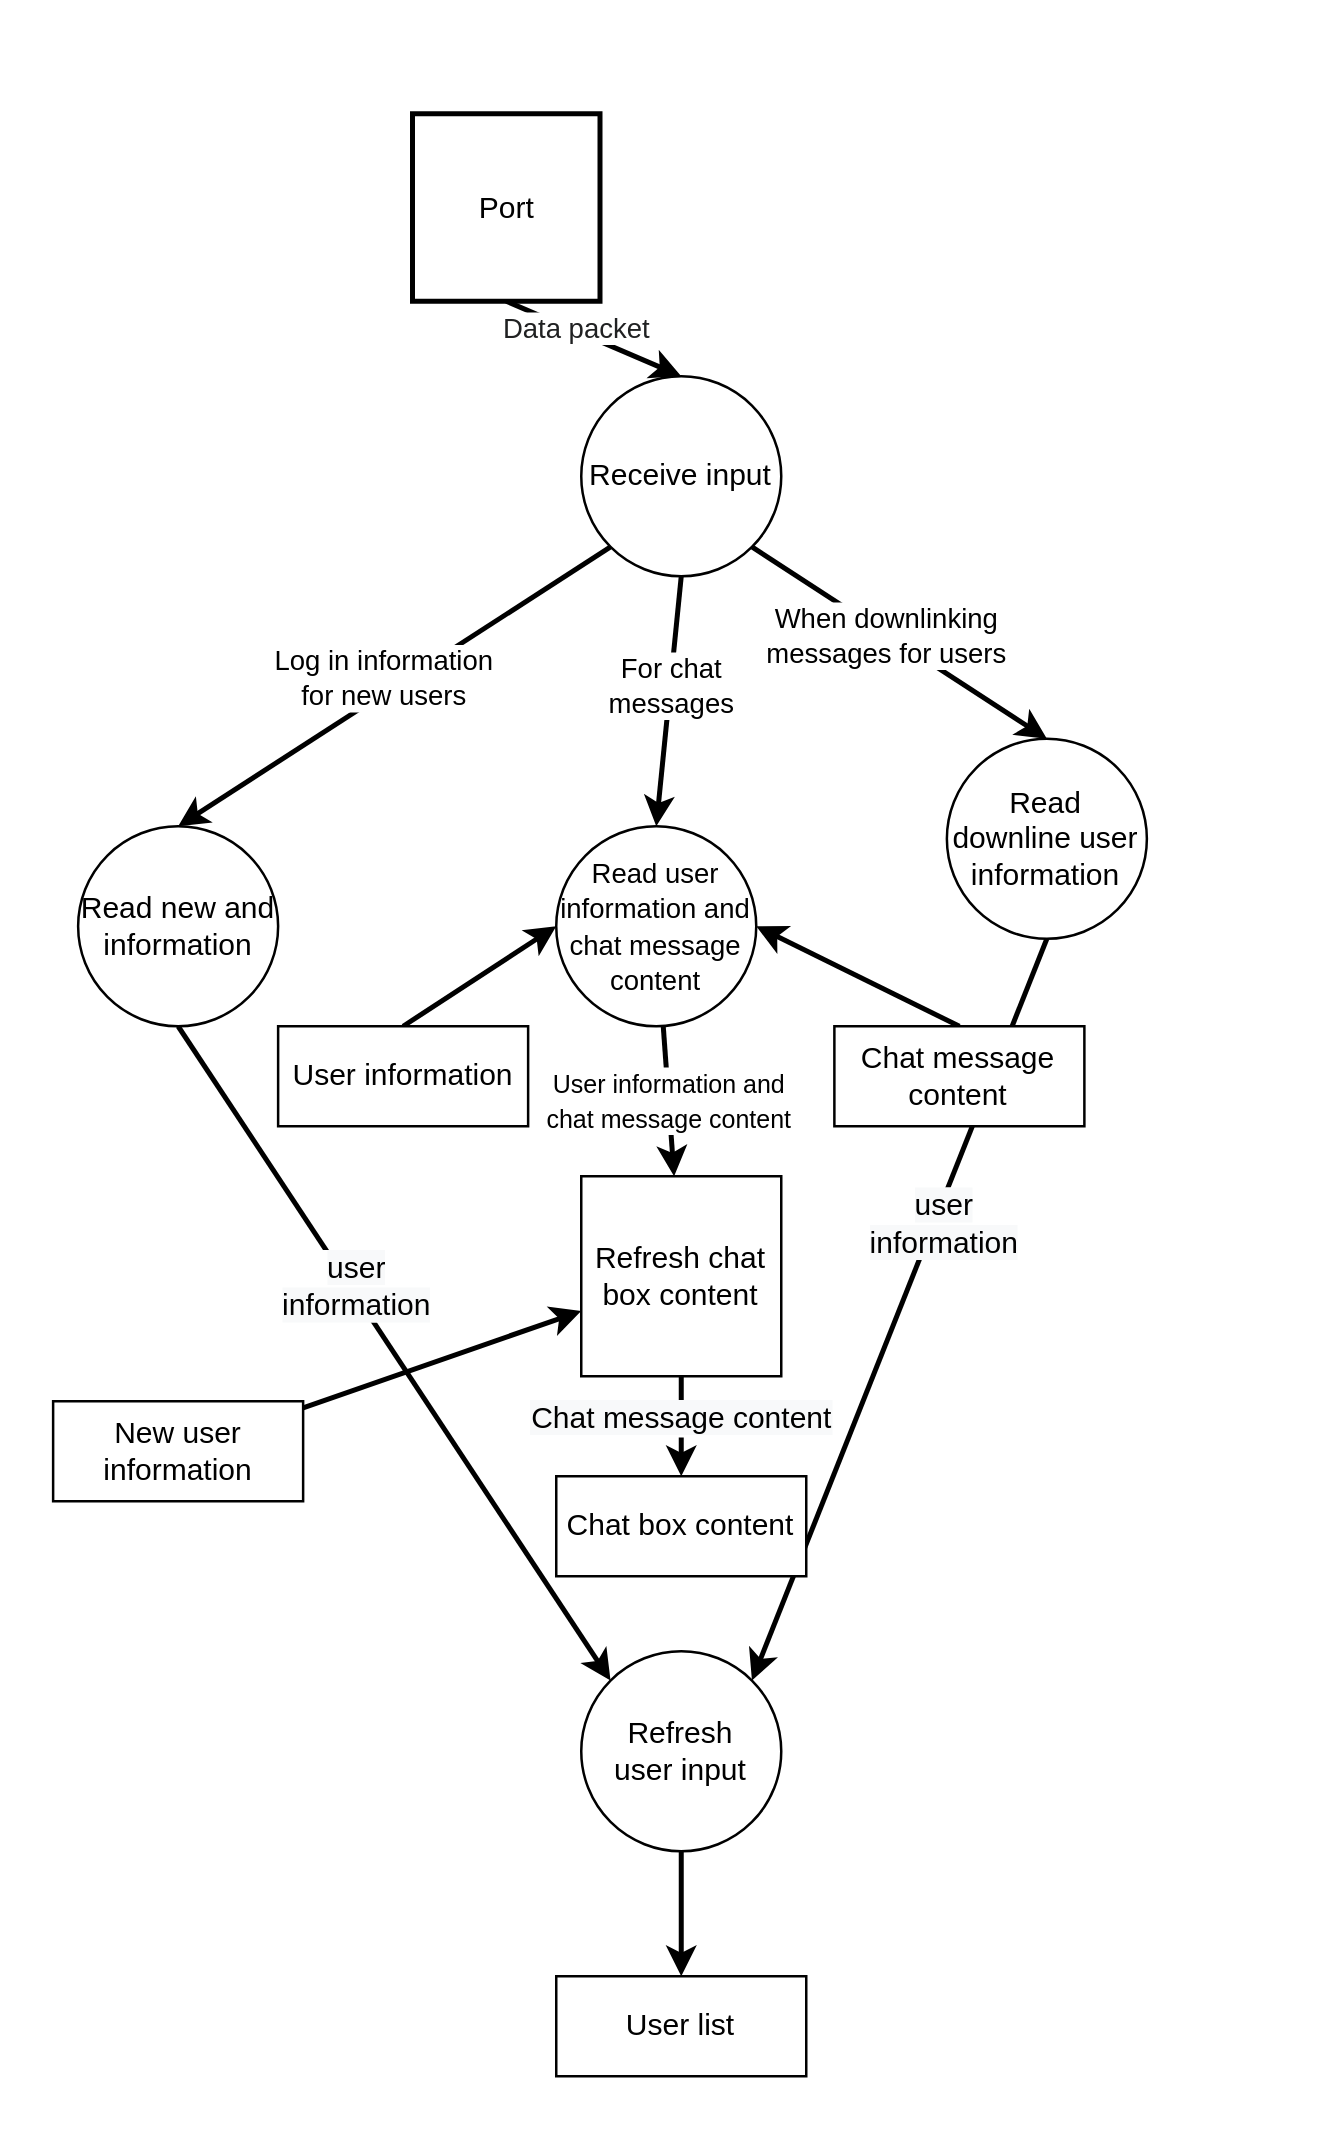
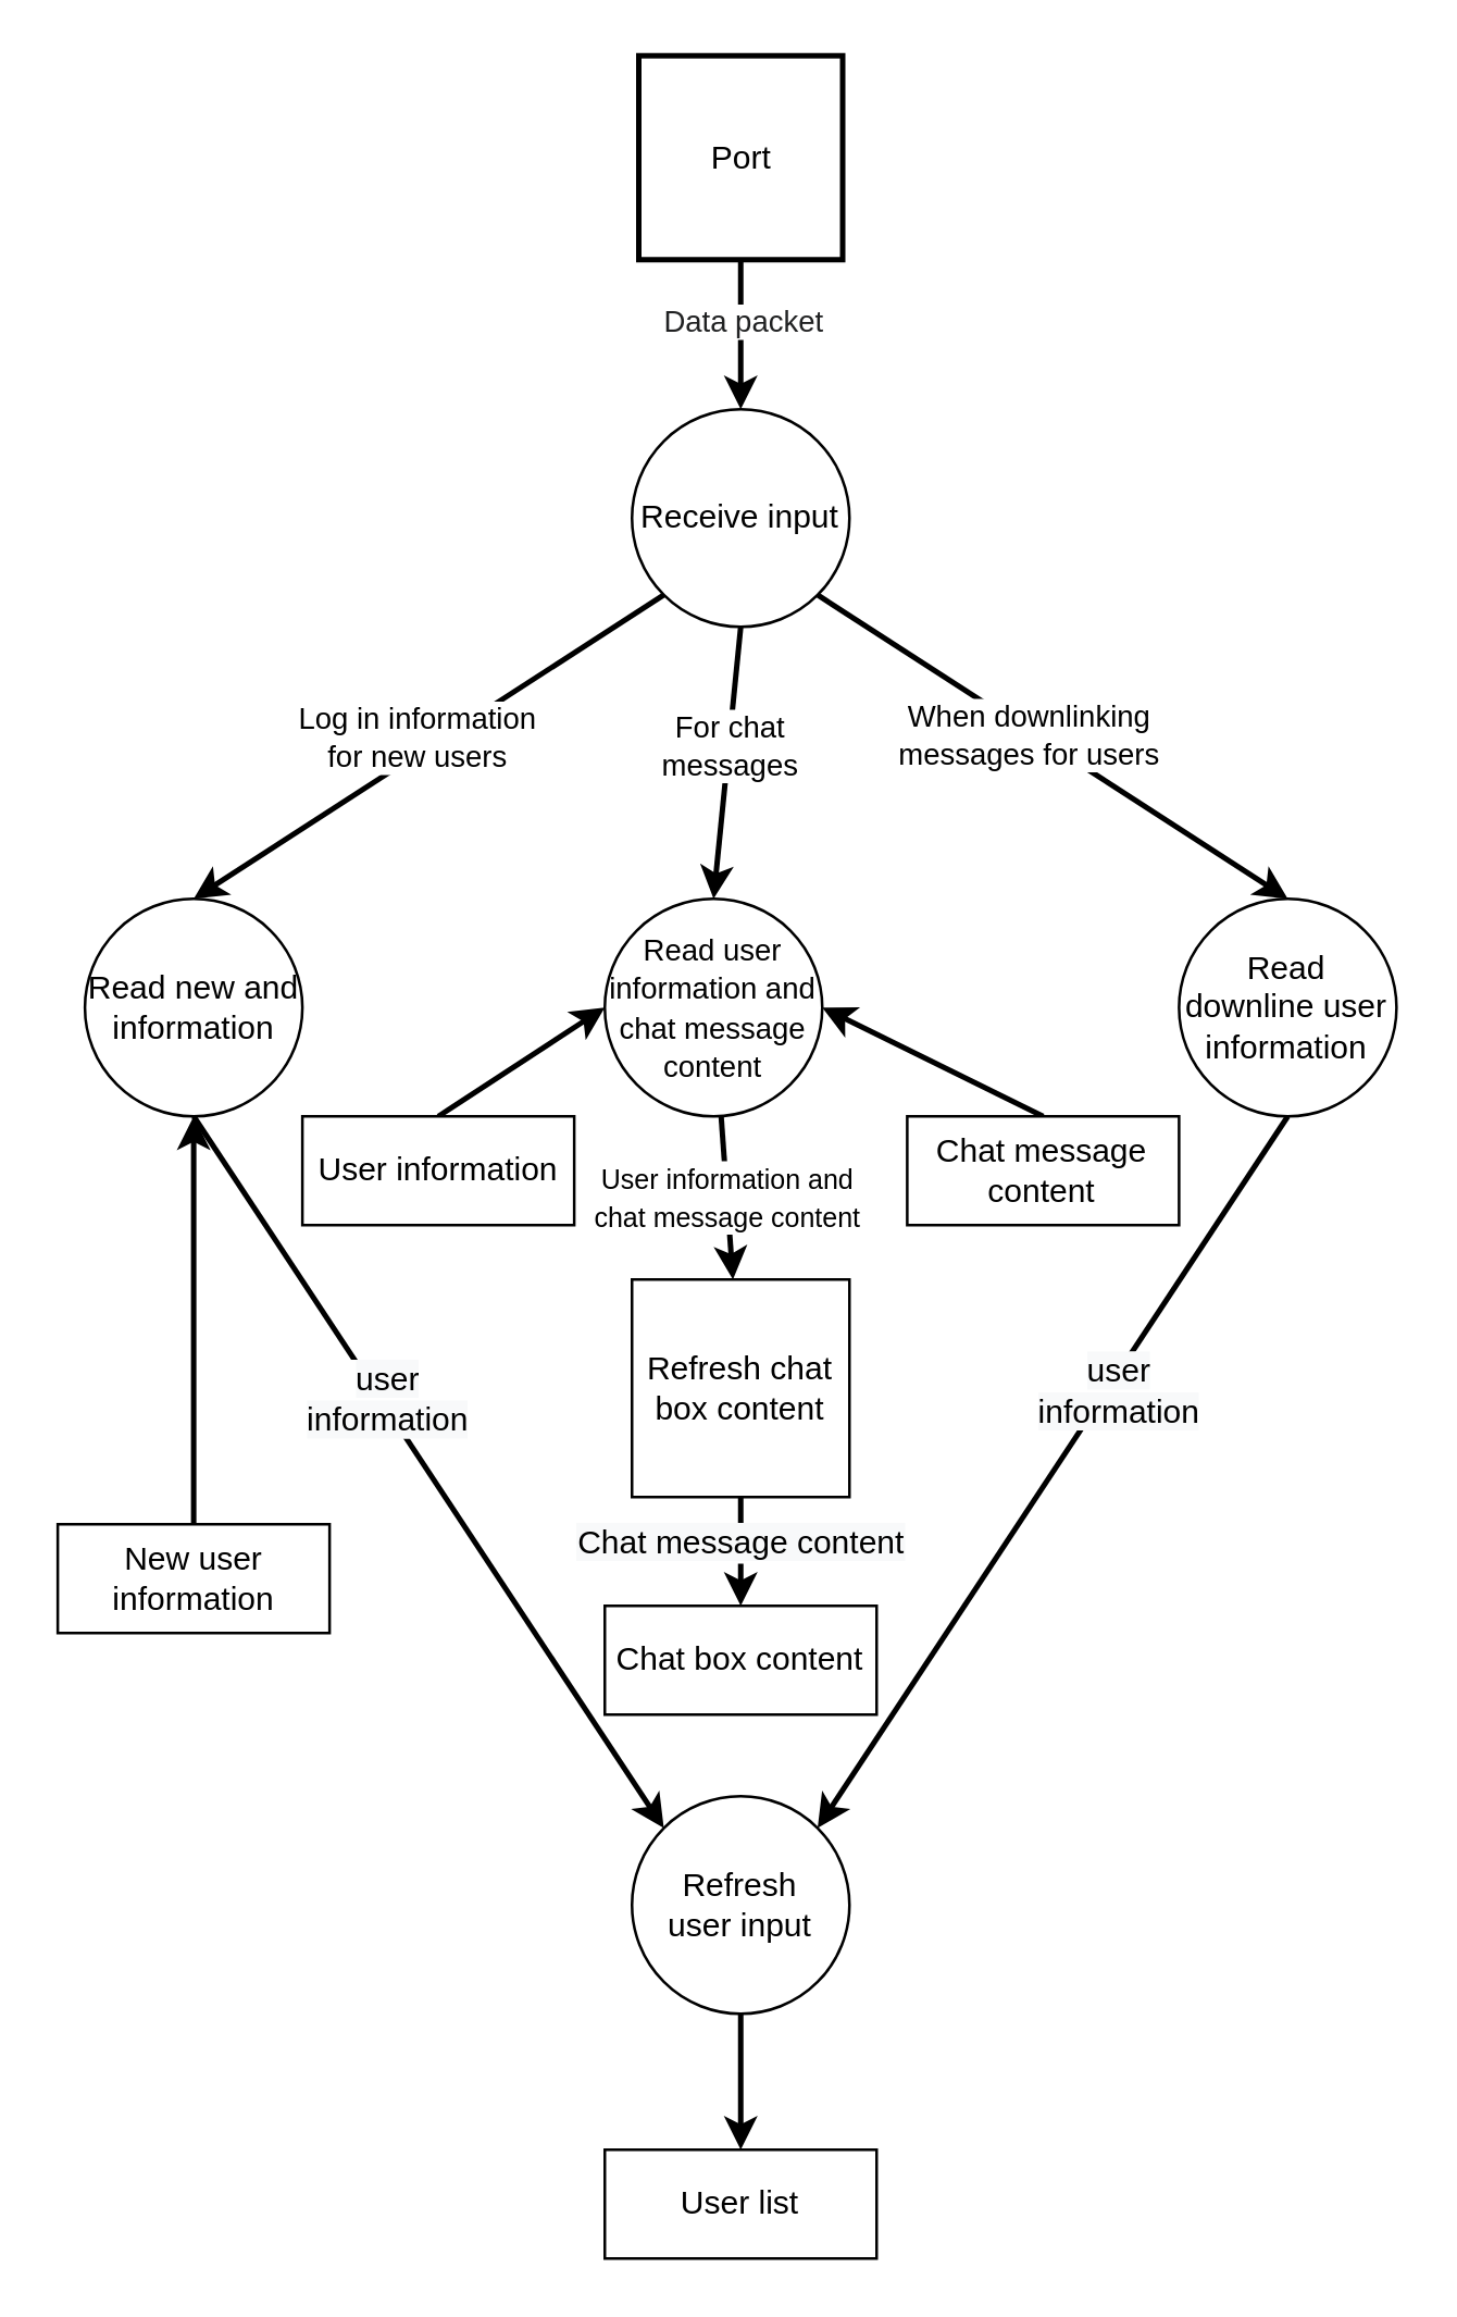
- <mxCell id="4" value="Port" style="rounded=0;whiteSpace=wrap;html=1;strokeWidth=2;" parent="1" vertex="1"><mxGeometry x="164.5" y="45" width="75" height="75" as="geometry" /></mxCell>
+ <mxCell id="4" value="Port" style="rounded=0;whiteSpace=wrap;html=1;strokeWidth=2;" parent="1" vertex="1"><mxGeometry x="234.5" y="20" width="75" height="75" as="geometry" /></mxCell>
- <mxCell id="20" value="Read downline user information" style="ellipse;whiteSpace=wrap;html=1;aspect=fixed;" parent="1" vertex="1"><mxGeometry x="378.25" y="295" width="80" height="80" as="geometry" /></mxCell>
+ <mxCell id="20" value="Read downline user information" style="ellipse;whiteSpace=wrap;html=1;aspect=fixed;" parent="1" vertex="1"><mxGeometry x="433.25" y="330" width="80" height="80" as="geometry" /></mxCell>
- <mxCell id="21" value="" style="edgeStyle=none;rounded=0;orthogonalLoop=1;jettySize=auto;html=1;strokeWidth=2;" parent="1" source="22" target="30" edge="1"><mxGeometry relative="1" as="geometry" /></mxCell>
+ <mxCell id="21" value="" style="edgeStyle=none;rounded=0;orthogonalLoop=1;jettySize=auto;html=1;strokeWidth=2;" parent="1" source="22" target="14" edge="1"><mxGeometry relative="1" as="geometry" /></mxCell>
